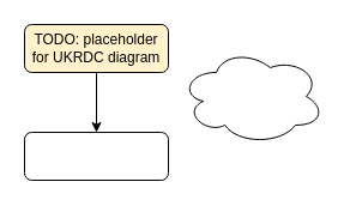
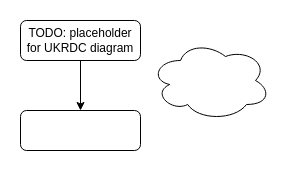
- <mxCell id="2" value="TODO: placeholder for UKRDC diagram" style="rounded=1;whiteSpace=wrap;html=1;fontSize=12;glass=0;strokeWidth=1;shadow=0;fillColor=#fff2cc;" parent="1" vertex="1"><mxGeometry x="20" y="20" width="120" height="40" as="geometry" /></mxCell>
+ <mxCell id="2" value="TODO: placeholder for UKRDC diagram" style="rounded=1;whiteSpace=wrap;html=1;fontSize=12;glass=0;strokeWidth=1;shadow=0;" parent="1" vertex="1"><mxGeometry x="20" y="20" width="120" height="40" as="geometry" /></mxCell>
